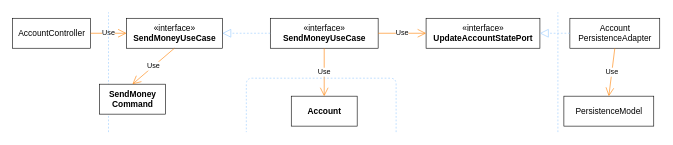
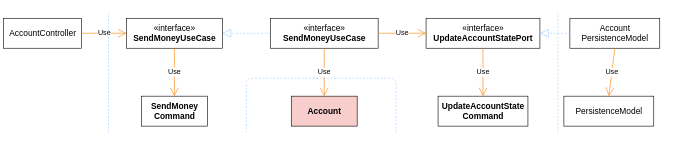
- <mxCell id="9" value="AccountController" style="html=1;fontSize=14;" parent="1" vertex="1"><mxGeometry x="20" y="30" width="130" height="50" as="geometry" /></mxCell>
+ <mxCell id="9" value="AccountController" style="html=1;fontSize=14;" parent="1" vertex="1"><mxGeometry x="5" y="30" width="130" height="50" as="geometry" /></mxCell>
- <mxCell id="11" value="Account&lt;br&gt;PersistenceAdapter" style="html=1;fontSize=14;" parent="1" vertex="1"><mxGeometry x="950" y="30" width="150" height="50" as="geometry" /></mxCell>
+ <mxCell id="11" value="Account&lt;br&gt;PersistenceModel" style="html=1;fontSize=14;" parent="1" vertex="1"><mxGeometry x="950" y="30" width="150" height="50" as="geometry" /></mxCell>
+ <mxCell id="21" value="Use" style="endArrow=open;endSize=12;html=1;fontSize=12;strokeColor=#FF8000;strokeWidth=1;exitX=0.5;exitY=1;exitDx=0;exitDy=0;entryX=0.5;entryY=0;entryDx=0;entryDy=0;" edge="1" parent="1" source="4" target="20"><mxGeometry width="160" relative="1" as="geometry"><mxPoint x="804.5" y="90" as="sourcePoint" /><mxPoint x="805" y="140" as="targetPoint" /></mxGeometry></mxCell>
- <mxCell id="18" value="SendMoney&lt;br&gt;Command" style="html=1;fontSize=14;fontStyle=1" vertex="1" parent="1"><mxGeometry x="165" y="140" width="110" height="50" as="geometry" /></mxCell>
+ <mxCell id="18" value="SendMoney&lt;br&gt;Command" style="html=1;fontSize=14;fontStyle=1" vertex="1" parent="1"><mxGeometry x="235" y="160" width="110" height="50" as="geometry" /></mxCell>
- <mxCell id="7" value="Account" style="html=1;fontSize=14;fontStyle=1" parent="1" vertex="1"><mxGeometry x="485" y="160" width="110" height="50" as="geometry" /></mxCell>
+ <mxCell id="7" value="Account" style="html=1;fontSize=14;fontStyle=1;fillColor=#f8cecc;" parent="1" vertex="1"><mxGeometry x="485" y="160" width="110" height="50" as="geometry" /></mxCell>
+ <mxCell id="20" value="&lt;span&gt;UpdateAccountState&lt;br&gt;Command&lt;/span&gt;" style="html=1;fontSize=14;fontStyle=1" vertex="1" parent="1"><mxGeometry x="730" y="160" width="150" height="50" as="geometry" /></mxCell>
